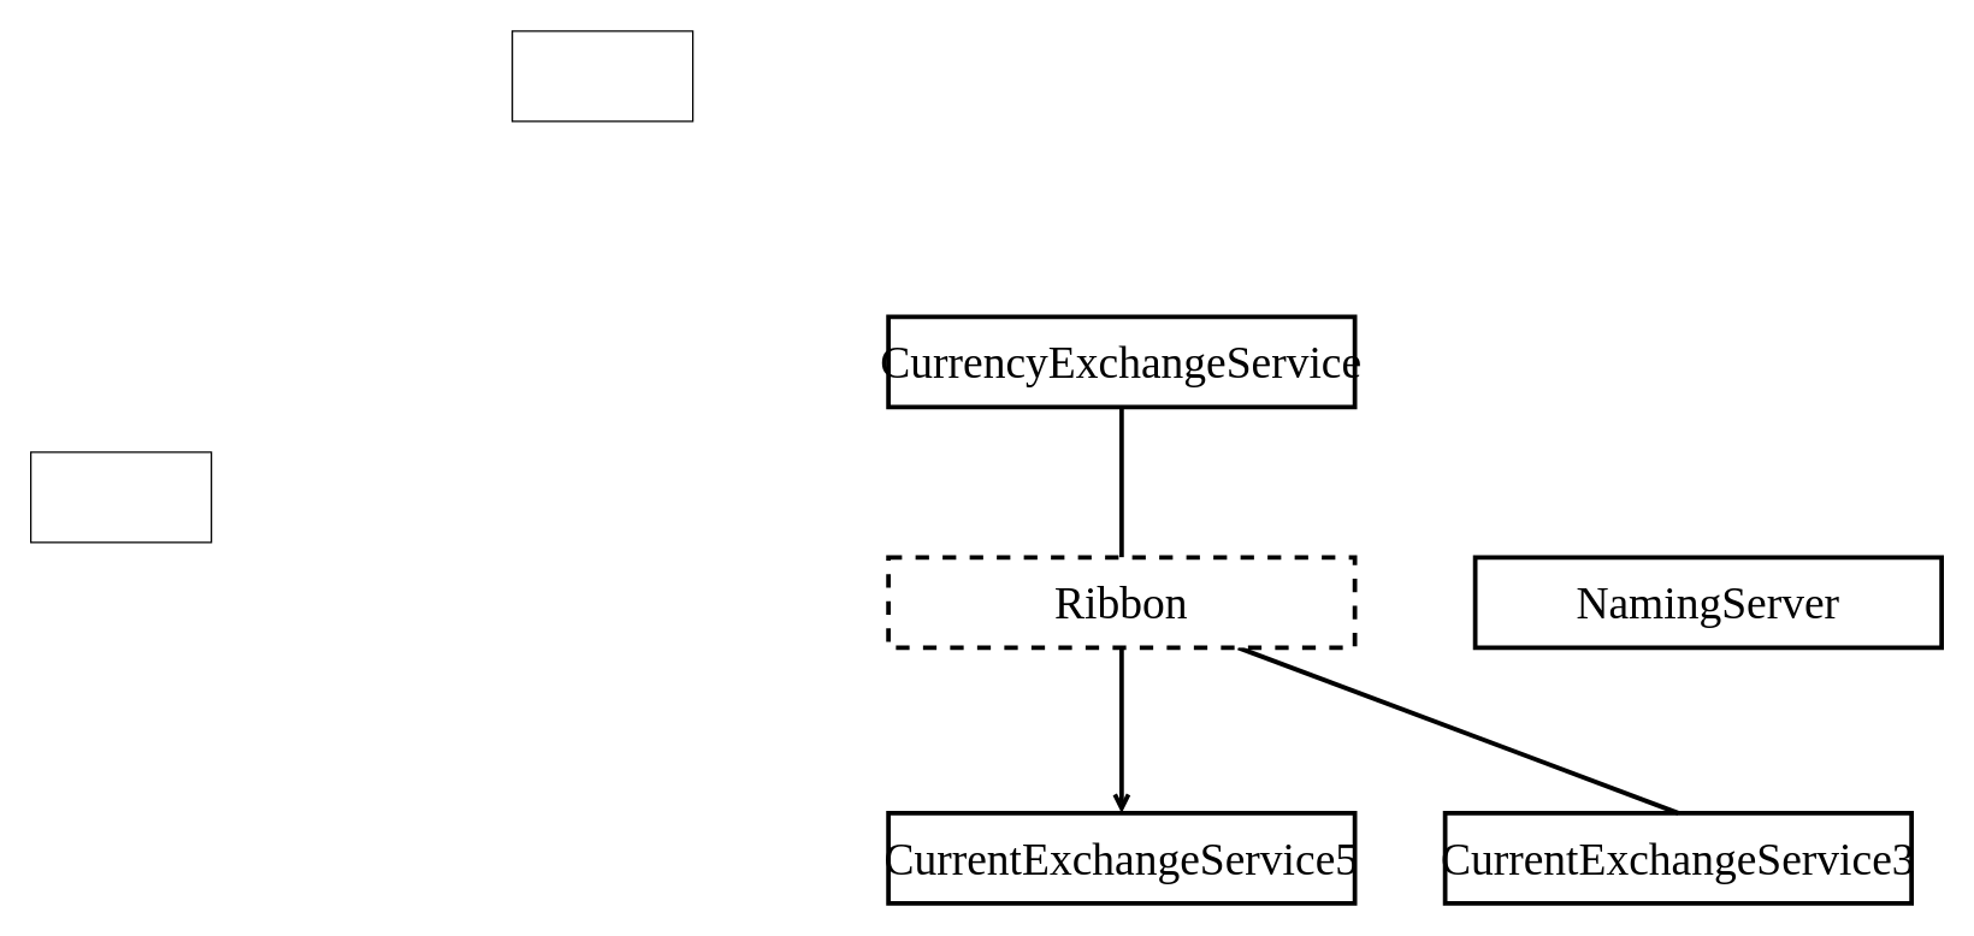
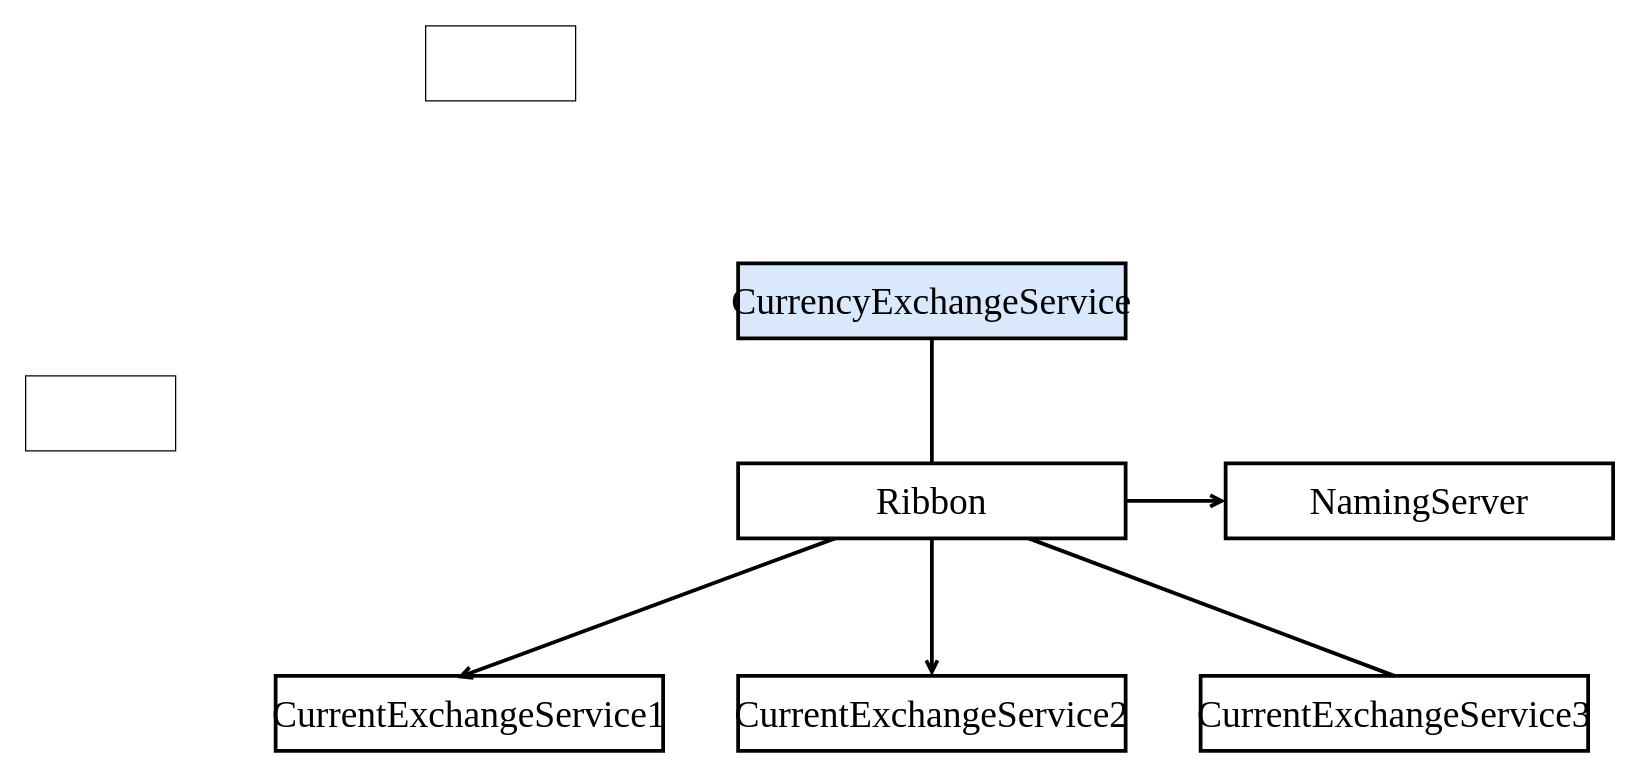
- <mxCell id="5" value="CurrencyExchangeService" style="rounded=0;whiteSpace=wrap;html=1;fontFamily=빙그레 싸만코체;fontSource=https%3A%2F%2Fcdn.jsdelivr.net%2Fgh%2Fprojectnoonnu%2Fnoonfonts_20-10%401.0%2FBinggraeSamanco-Bold.woff;fontSize=30;strokeWidth=3;" parent="1" vertex="1"><mxGeometry x="590" y="210" width="310" height="60" as="geometry" /></mxCell>
+ <mxCell id="5" value="CurrencyExchangeService" style="rounded=0;whiteSpace=wrap;html=1;fontFamily=빙그레 싸만코체;fontSource=https%3A%2F%2Fcdn.jsdelivr.net%2Fgh%2Fprojectnoonnu%2Fnoonfonts_20-10%401.0%2FBinggraeSamanco-Bold.woff;fontSize=30;strokeWidth=3;fillColor=#dae8fc;" parent="1" vertex="1"><mxGeometry x="590" y="210" width="310" height="60" as="geometry" /></mxCell>
- <mxCell id="14" value="Ribbon" style="rounded=0;whiteSpace=wrap;html=1;fontFamily=빙그레 싸만코체;fontSource=https%3A%2F%2Fcdn.jsdelivr.net%2Fgh%2Fprojectnoonnu%2Fnoonfonts_20-10%401.0%2FBinggraeSamanco-Bold.woff;fontSize=30;strokeWidth=3;dashed=1;" vertex="1" parent="1"><mxGeometry x="590" y="370" width="310" height="60" as="geometry" /></mxCell>
+ <mxCell id="14" value="Ribbon" style="rounded=0;whiteSpace=wrap;html=1;fontFamily=빙그레 싸만코체;fontSource=https%3A%2F%2Fcdn.jsdelivr.net%2Fgh%2Fprojectnoonnu%2Fnoonfonts_20-10%401.0%2FBinggraeSamanco-Bold.woff;fontSize=30;strokeWidth=3;" vertex="1" parent="1"><mxGeometry x="590" y="370" width="310" height="60" as="geometry" /></mxCell>
+ <mxCell id="13" style="edgeStyle=none;html=1;exitX=1;exitY=0.5;exitDx=0;exitDy=0;entryX=0;entryY=0.5;entryDx=0;entryDy=0;strokeWidth=3;endArrow=open;endFill=0;" edge="1" parent="1" source="14" target="6"><mxGeometry relative="1" as="geometry" /></mxCell>
+ <mxCell id="10" style="edgeStyle=none;html=1;exitX=0.25;exitY=1;exitDx=0;exitDy=0;entryX=0.468;entryY=0.028;entryDx=0;entryDy=0;entryPerimeter=0;strokeWidth=3;endArrow=open;endFill=0;" edge="1" parent="1" source="14" target="7"><mxGeometry relative="1" as="geometry" /></mxCell>
+ <mxCell id="7" value="CurrentExchangeService1" style="rounded=0;whiteSpace=wrap;html=1;fontFamily=빙그레 싸만코체;fontSource=https%3A%2F%2Fcdn.jsdelivr.net%2Fgh%2Fprojectnoonnu%2Fnoonfonts_20-10%401.0%2FBinggraeSamanco-Bold.woff;fontSize=30;strokeWidth=3;" vertex="1" parent="1"><mxGeometry x="220" y="540" width="310" height="60" as="geometry" /></mxCell>
- <mxCell id="8" value="CurrentExchangeService5" style="rounded=0;whiteSpace=wrap;html=1;fontFamily=빙그레 싸만코체;fontSource=https%3A%2F%2Fcdn.jsdelivr.net%2Fgh%2Fprojectnoonnu%2Fnoonfonts_20-10%401.0%2FBinggraeSamanco-Bold.woff;fontSize=30;strokeWidth=3;" vertex="1" parent="1"><mxGeometry x="590" y="540" width="310" height="60" as="geometry" /></mxCell>
+ <mxCell id="8" value="CurrentExchangeService2" style="rounded=0;whiteSpace=wrap;html=1;fontFamily=빙그레 싸만코체;fontSource=https%3A%2F%2Fcdn.jsdelivr.net%2Fgh%2Fprojectnoonnu%2Fnoonfonts_20-10%401.0%2FBinggraeSamanco-Bold.woff;fontSize=30;strokeWidth=3;" vertex="1" parent="1"><mxGeometry x="590" y="540" width="310" height="60" as="geometry" /></mxCell>
